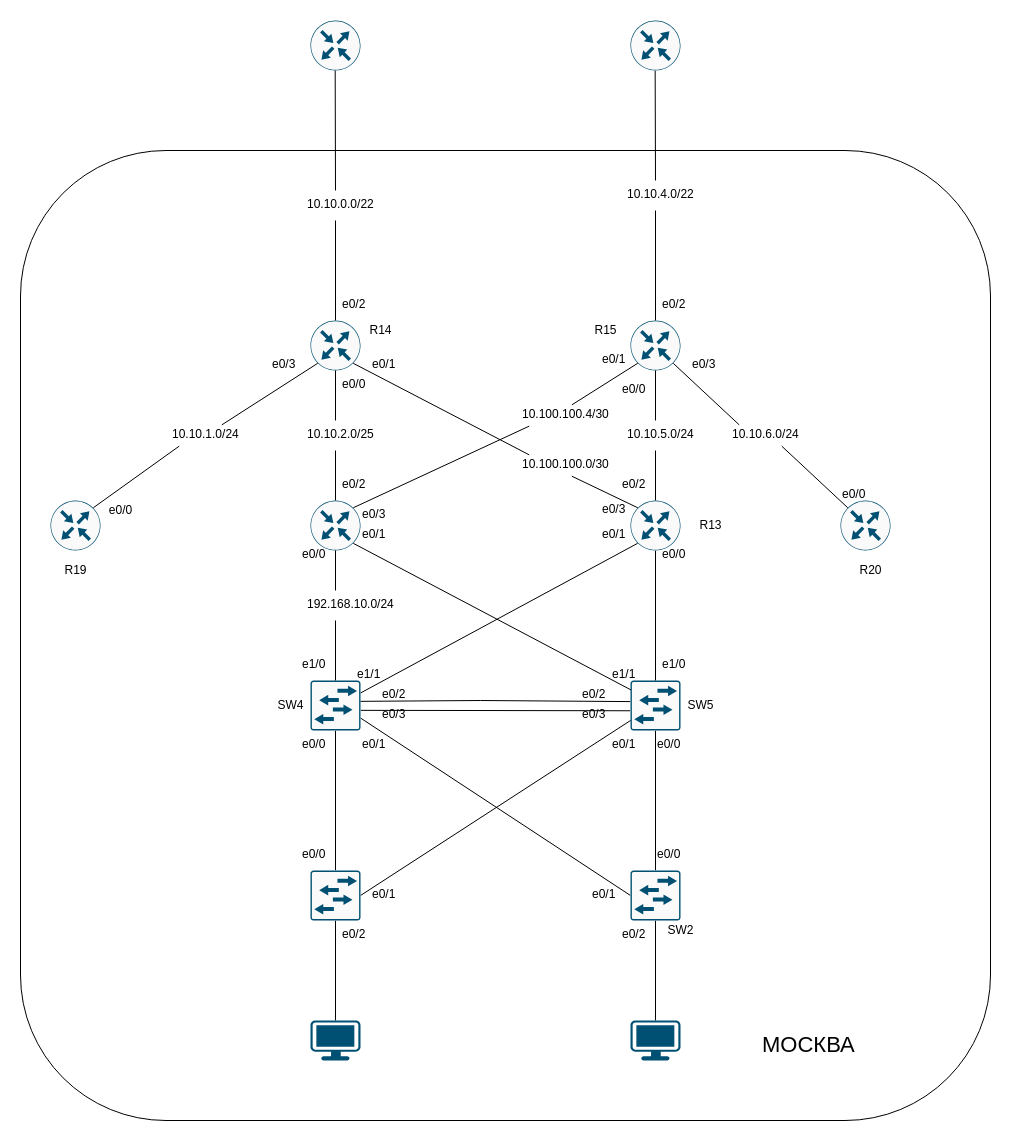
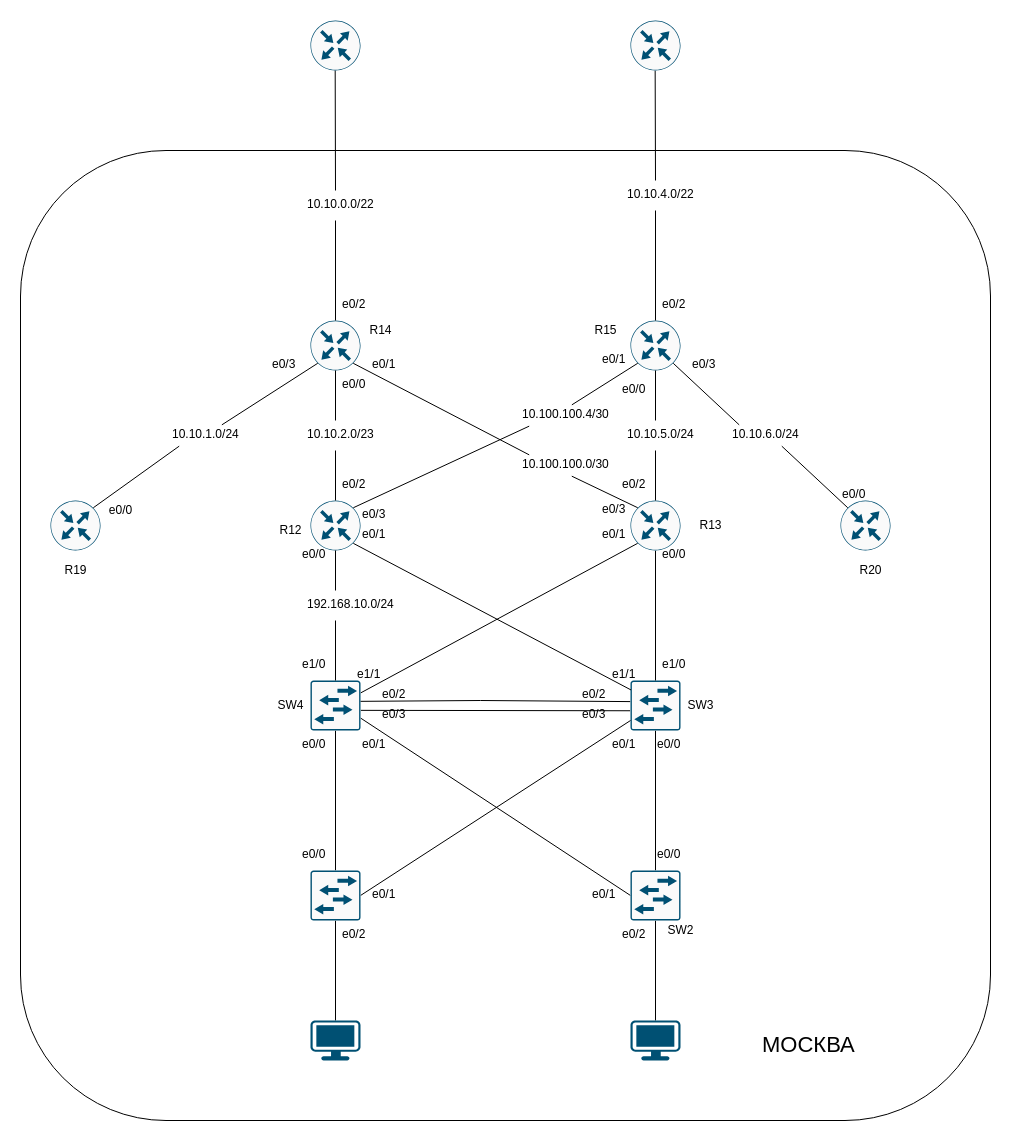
- <mxCell id="89" value="10.10.2.0/25" style="text;whiteSpace=wrap;html=1;" vertex="1" parent="1"><mxGeometry x="305" y="420" width="60" height="30" as="geometry" /></mxCell>
+ <mxCell id="89" value="10.10.2.0/23" style="text;whiteSpace=wrap;html=1;" vertex="1" parent="1"><mxGeometry x="305" y="420" width="60" height="30" as="geometry" /></mxCell>
+ <mxCell id="36" value="R12" style="text;html=1;resizable=0;autosize=1;align=center;verticalAlign=middle;points=[];fillColor=none;strokeColor=none;rounded=0;" vertex="1" parent="1"><mxGeometry x="270" y="520" width="40" height="20" as="geometry" /></mxCell>
- <mxCell id="42" value="SW5" style="text;html=1;resizable=0;autosize=1;align=center;verticalAlign=middle;points=[];fillColor=none;strokeColor=none;rounded=0;" vertex="1" parent="1"><mxGeometry x="680" y="695" width="40" height="20" as="geometry" /></mxCell>
+ <mxCell id="42" value="SW3" style="text;html=1;resizable=0;autosize=1;align=center;verticalAlign=middle;points=[];fillColor=none;strokeColor=none;rounded=0;" vertex="1" parent="1"><mxGeometry x="680" y="695" width="40" height="20" as="geometry" /></mxCell>
